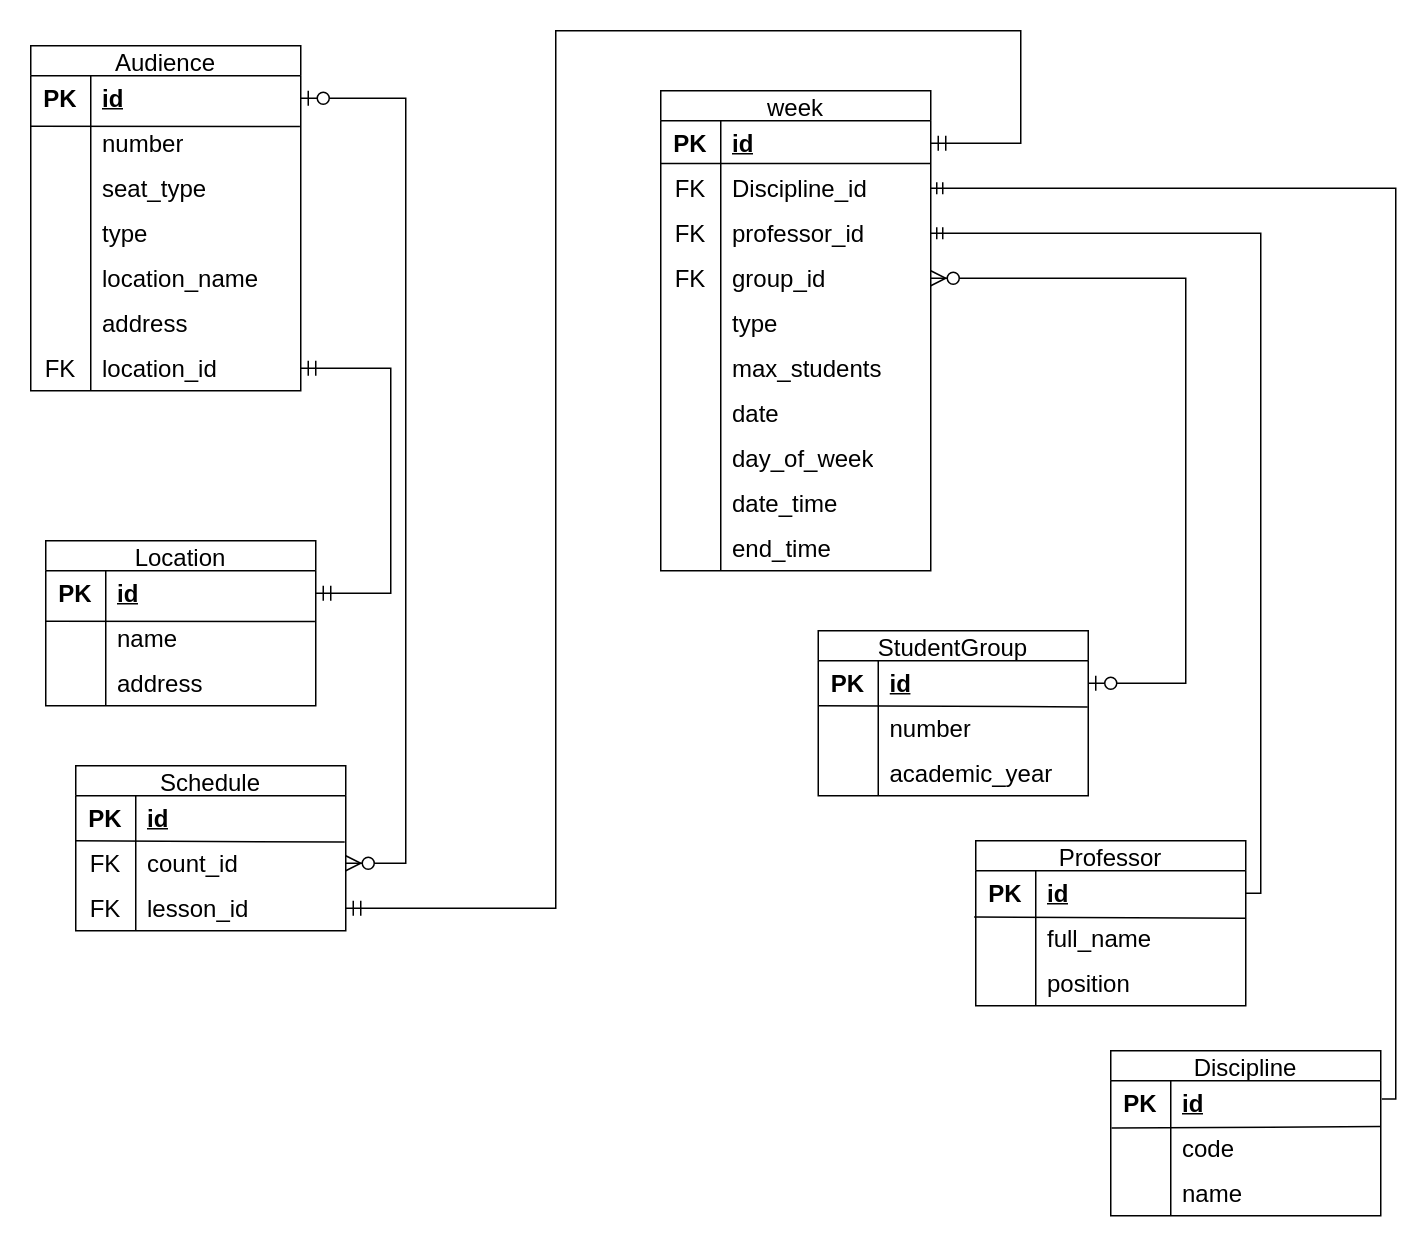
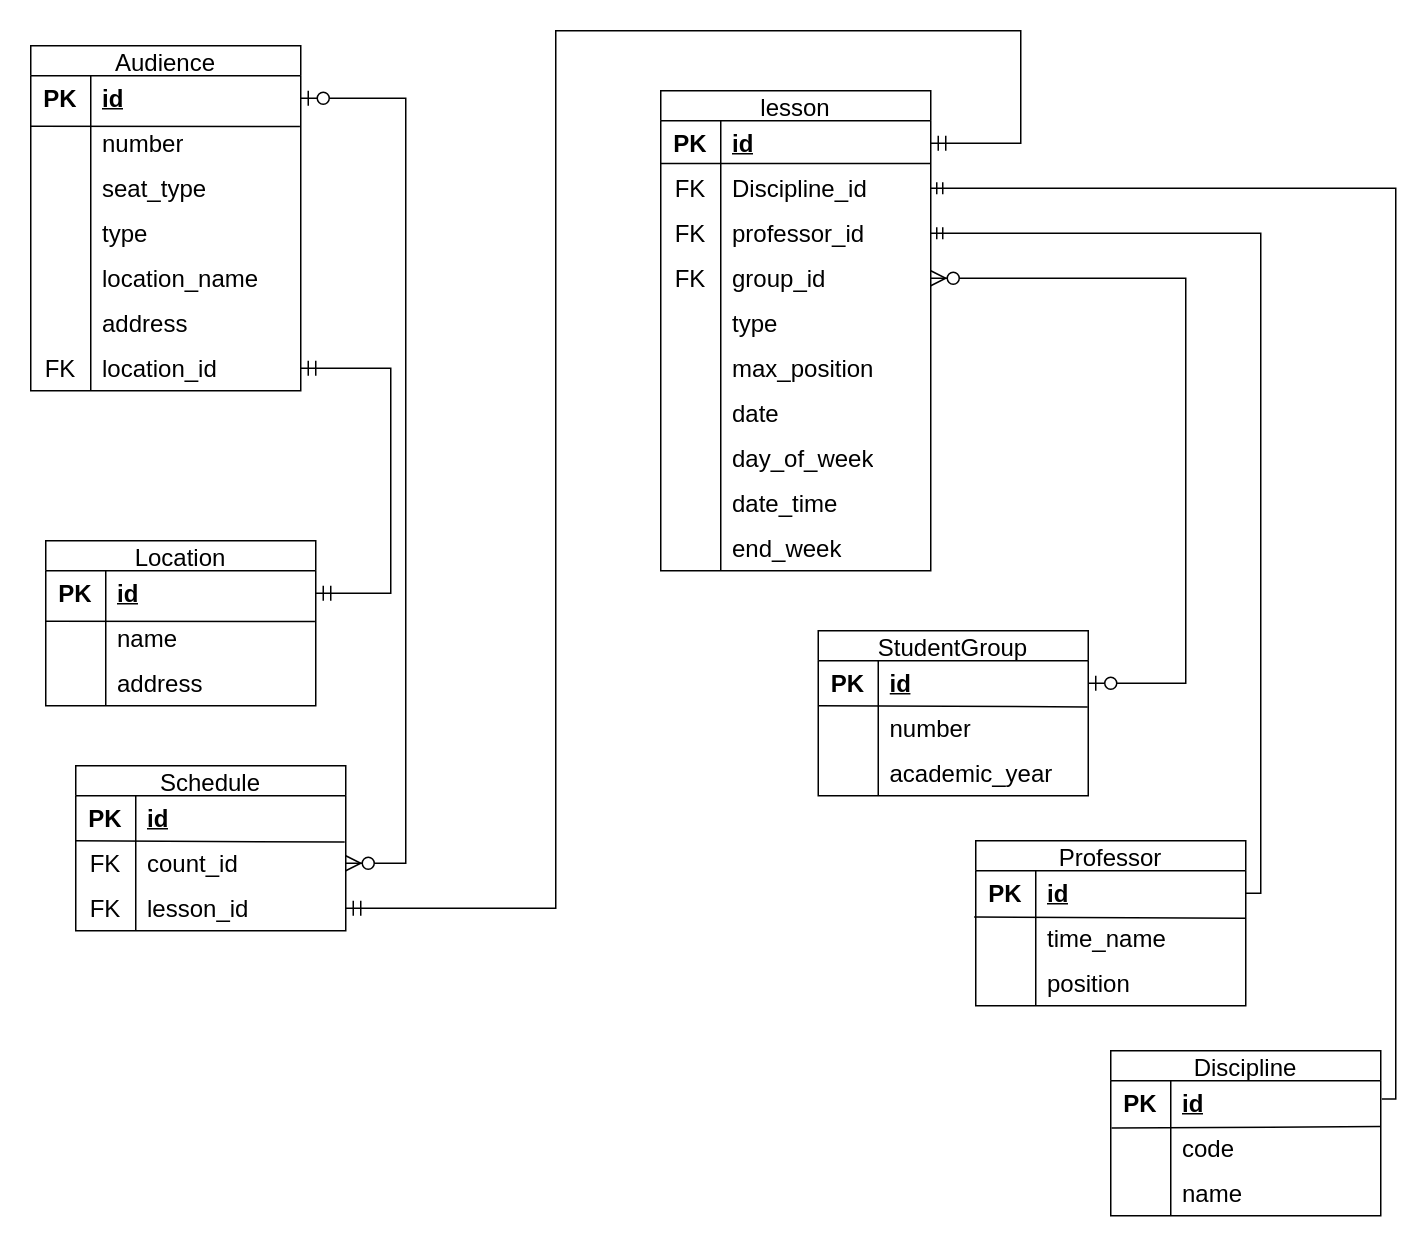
- <mxCell id="25" value="week" style="shape=table;startSize=20;container=1;collapsible=0;childLayout=tableLayout;fixedRows=1;rowLines=0;fontStyle=0;strokeColor=default;fontSize=16;" parent="1" vertex="1"><mxGeometry x="440" y="60" width="180" height="320" as="geometry" /></mxCell>
+ <mxCell id="25" value="lesson" style="shape=table;startSize=20;container=1;collapsible=0;childLayout=tableLayout;fixedRows=1;rowLines=0;fontStyle=0;strokeColor=default;fontSize=16;" parent="1" vertex="1"><mxGeometry x="440" y="60" width="180" height="320" as="geometry" /></mxCell>
- <mxCell id="43" value="max_students" style="shape=partialRectangle;html=1;whiteSpace=wrap;connectable=0;fillColor=none;top=0;left=0;bottom=0;right=0;align=left;spacingLeft=6;overflow=hidden;strokeColor=inherit;fontSize=16;" parent="41" vertex="1"><mxGeometry x="40" width="140" height="30" as="geometry"><mxRectangle width="140" height="30" as="alternateBounds" /></mxGeometry></mxCell>
+ <mxCell id="43" value="max_position" style="shape=partialRectangle;html=1;whiteSpace=wrap;connectable=0;fillColor=none;top=0;left=0;bottom=0;right=0;align=left;spacingLeft=6;overflow=hidden;strokeColor=inherit;fontSize=16;" parent="41" vertex="1"><mxGeometry x="40" width="140" height="30" as="geometry"><mxRectangle width="140" height="30" as="alternateBounds" /></mxGeometry></mxCell>
- <mxCell id="55" value="end_time" style="shape=partialRectangle;html=1;whiteSpace=wrap;connectable=0;fillColor=none;top=0;left=0;bottom=0;right=0;align=left;spacingLeft=6;overflow=hidden;strokeColor=inherit;fontSize=16;" parent="53" vertex="1"><mxGeometry x="40" width="140" height="30" as="geometry"><mxRectangle width="140" height="30" as="alternateBounds" /></mxGeometry></mxCell>
+ <mxCell id="55" value="end_week" style="shape=partialRectangle;html=1;whiteSpace=wrap;connectable=0;fillColor=none;top=0;left=0;bottom=0;right=0;align=left;spacingLeft=6;overflow=hidden;strokeColor=inherit;fontSize=16;" parent="53" vertex="1"><mxGeometry x="40" width="140" height="30" as="geometry"><mxRectangle width="140" height="30" as="alternateBounds" /></mxGeometry></mxCell>
- <mxCell id="74" value="full_name" style="shape=partialRectangle;html=1;whiteSpace=wrap;connectable=0;fillColor=none;top=0;left=0;bottom=0;right=0;align=left;spacingLeft=6;overflow=hidden;strokeColor=inherit;fontSize=16;" parent="72" vertex="1"><mxGeometry x="40" width="140" height="30" as="geometry"><mxRectangle width="140" height="30" as="alternateBounds" /></mxGeometry></mxCell>
+ <mxCell id="74" value="time_name" style="shape=partialRectangle;html=1;whiteSpace=wrap;connectable=0;fillColor=none;top=0;left=0;bottom=0;right=0;align=left;spacingLeft=6;overflow=hidden;strokeColor=inherit;fontSize=16;" parent="72" vertex="1"><mxGeometry x="40" width="140" height="30" as="geometry"><mxRectangle width="140" height="30" as="alternateBounds" /></mxGeometry></mxCell>
